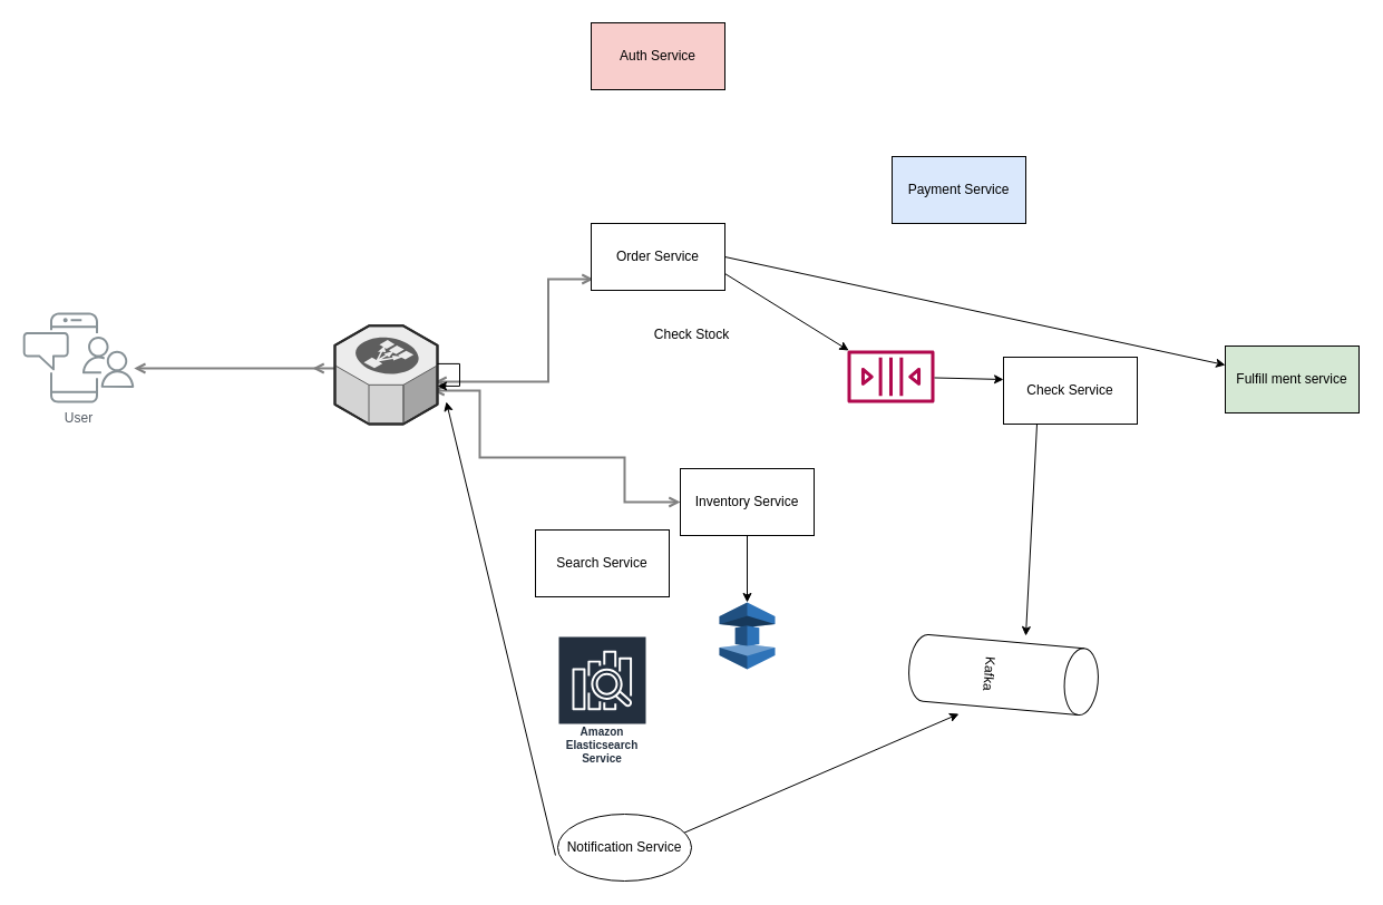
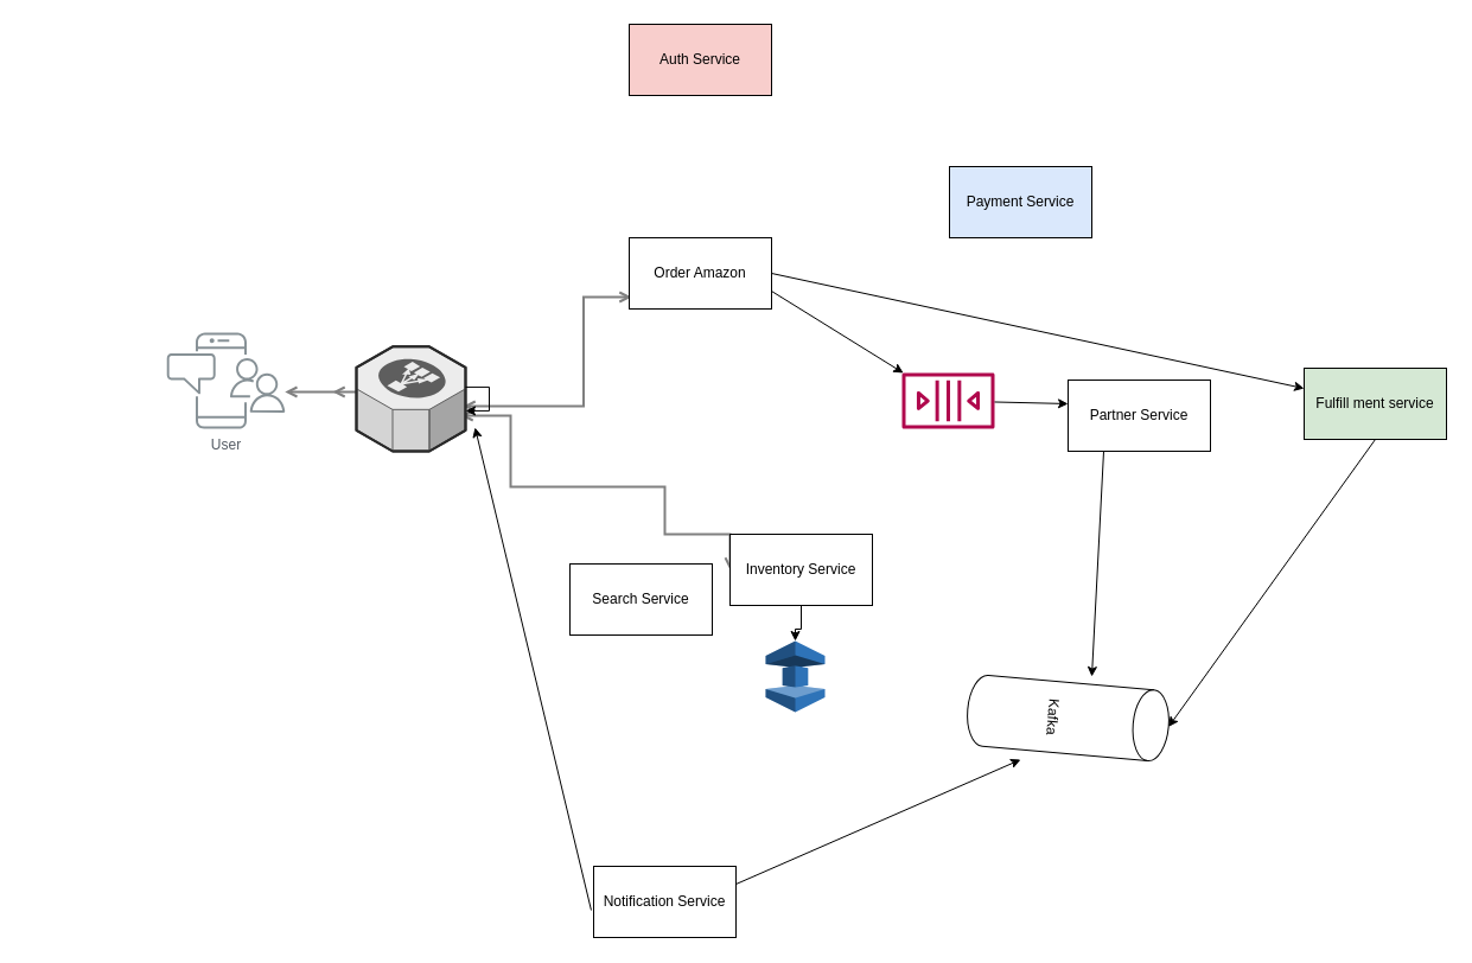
- <mxCell id="8" value="Order Service" style="rounded=0;whiteSpace=wrap;html=1;" vertex="1" parent="1"><mxGeometry x="530" y="200" width="120" height="60" as="geometry" /></mxCell>
+ <mxCell id="8" value="Order Amazon" style="rounded=0;whiteSpace=wrap;html=1;" vertex="1" parent="1"><mxGeometry x="530" y="200" width="120" height="60" as="geometry" /></mxCell>
- <mxCell id="14" value="Check Stock" style="text;html=1;align=center;verticalAlign=middle;resizable=0;points=[];autosize=1;strokeColor=none;fillColor=none;" vertex="1" parent="1"><mxGeometry x="580" y="290" width="80" height="20" as="geometry" /></mxCell>
- <mxCell id="5" value="User" style="outlineConnect=0;gradientColor=none;fontColor=#545B64;strokeColor=none;fillColor=#879196;dashed=0;verticalLabelPosition=bottom;verticalAlign=top;align=center;html=1;fontSize=12;fontStyle=0;aspect=fixed;shape=mxgraph.aws4.illustration_notification;pointerEvents=1;labelBackgroundColor=#ffffff;" parent="1" vertex="1"><mxGeometry x="20" y="280" width="100" height="81" as="geometry" /></mxCell>
+ <mxCell id="5" value="User" style="outlineConnect=0;gradientColor=none;fontColor=#545B64;strokeColor=none;fillColor=#879196;dashed=0;verticalLabelPosition=bottom;verticalAlign=top;align=center;html=1;fontSize=12;fontStyle=0;aspect=fixed;shape=mxgraph.aws4.illustration_notification;pointerEvents=1;labelBackgroundColor=#ffffff;" parent="1" vertex="1"><mxGeometry x="140" y="280" width="100" height="81" as="geometry" /></mxCell>
- <mxCell id="9" value="Check Service" style="rounded=0;whiteSpace=wrap;html=1;" vertex="1" parent="1"><mxGeometry x="900" y="320" width="120" height="60" as="geometry" /></mxCell>
+ <mxCell id="9" value="Partner Service" style="rounded=0;whiteSpace=wrap;html=1;" vertex="1" parent="1"><mxGeometry x="900" y="320" width="120" height="60" as="geometry" /></mxCell>
- <mxCell id="13" value="Inventory Service" style="rounded=0;whiteSpace=wrap;html=1;" vertex="1" parent="1"><mxGeometry x="610" y="420" width="120" height="60" as="geometry" /></mxCell>
+ <mxCell id="13" value="Inventory Service" style="rounded=0;whiteSpace=wrap;html=1;" vertex="1" parent="1"><mxGeometry x="615" y="450" width="120" height="60" as="geometry" /></mxCell>
+ <mxCell id="20" value="" style="endArrow=classic;html=1;rounded=0;exitX=0.5;exitY=1;exitDx=0;exitDy=0;entryX=0.5;entryY=0;entryDx=0;entryDy=0;entryPerimeter=0;" edge="1" parent="1" source="10" target="17"><mxGeometry width="50" height="50" relative="1" as="geometry"><mxPoint x="670" y="430" as="sourcePoint" /><mxPoint x="810" y="600" as="targetPoint" /></mxGeometry></mxCell>
- <mxCell id="28" value="Amazon Elasticsearch Service" style="sketch=0;outlineConnect=0;fontColor=#232F3E;gradientColor=none;strokeColor=#ffffff;fillColor=#232F3E;dashed=0;verticalLabelPosition=middle;verticalAlign=bottom;align=center;html=1;whiteSpace=wrap;fontSize=10;fontStyle=1;spacing=3;shape=mxgraph.aws4.productIcon;prIcon=mxgraph.aws4.elasticsearch_service;" vertex="1" parent="1"><mxGeometry x="500" y="570" width="80" height="120" as="geometry" /></mxCell>
- <mxCell id="11" value="Notification Service" style="ellipse;whiteSpace=wrap;html=1;" vertex="1" parent="1"><mxGeometry x="500" y="730" width="120" height="60" as="geometry" /></mxCell>
+ <mxCell id="11" value="Notification Service" style="rounded=0;whiteSpace=wrap;html=1;" vertex="1" parent="1"><mxGeometry x="500" y="730" width="120" height="60" as="geometry" /></mxCell>
